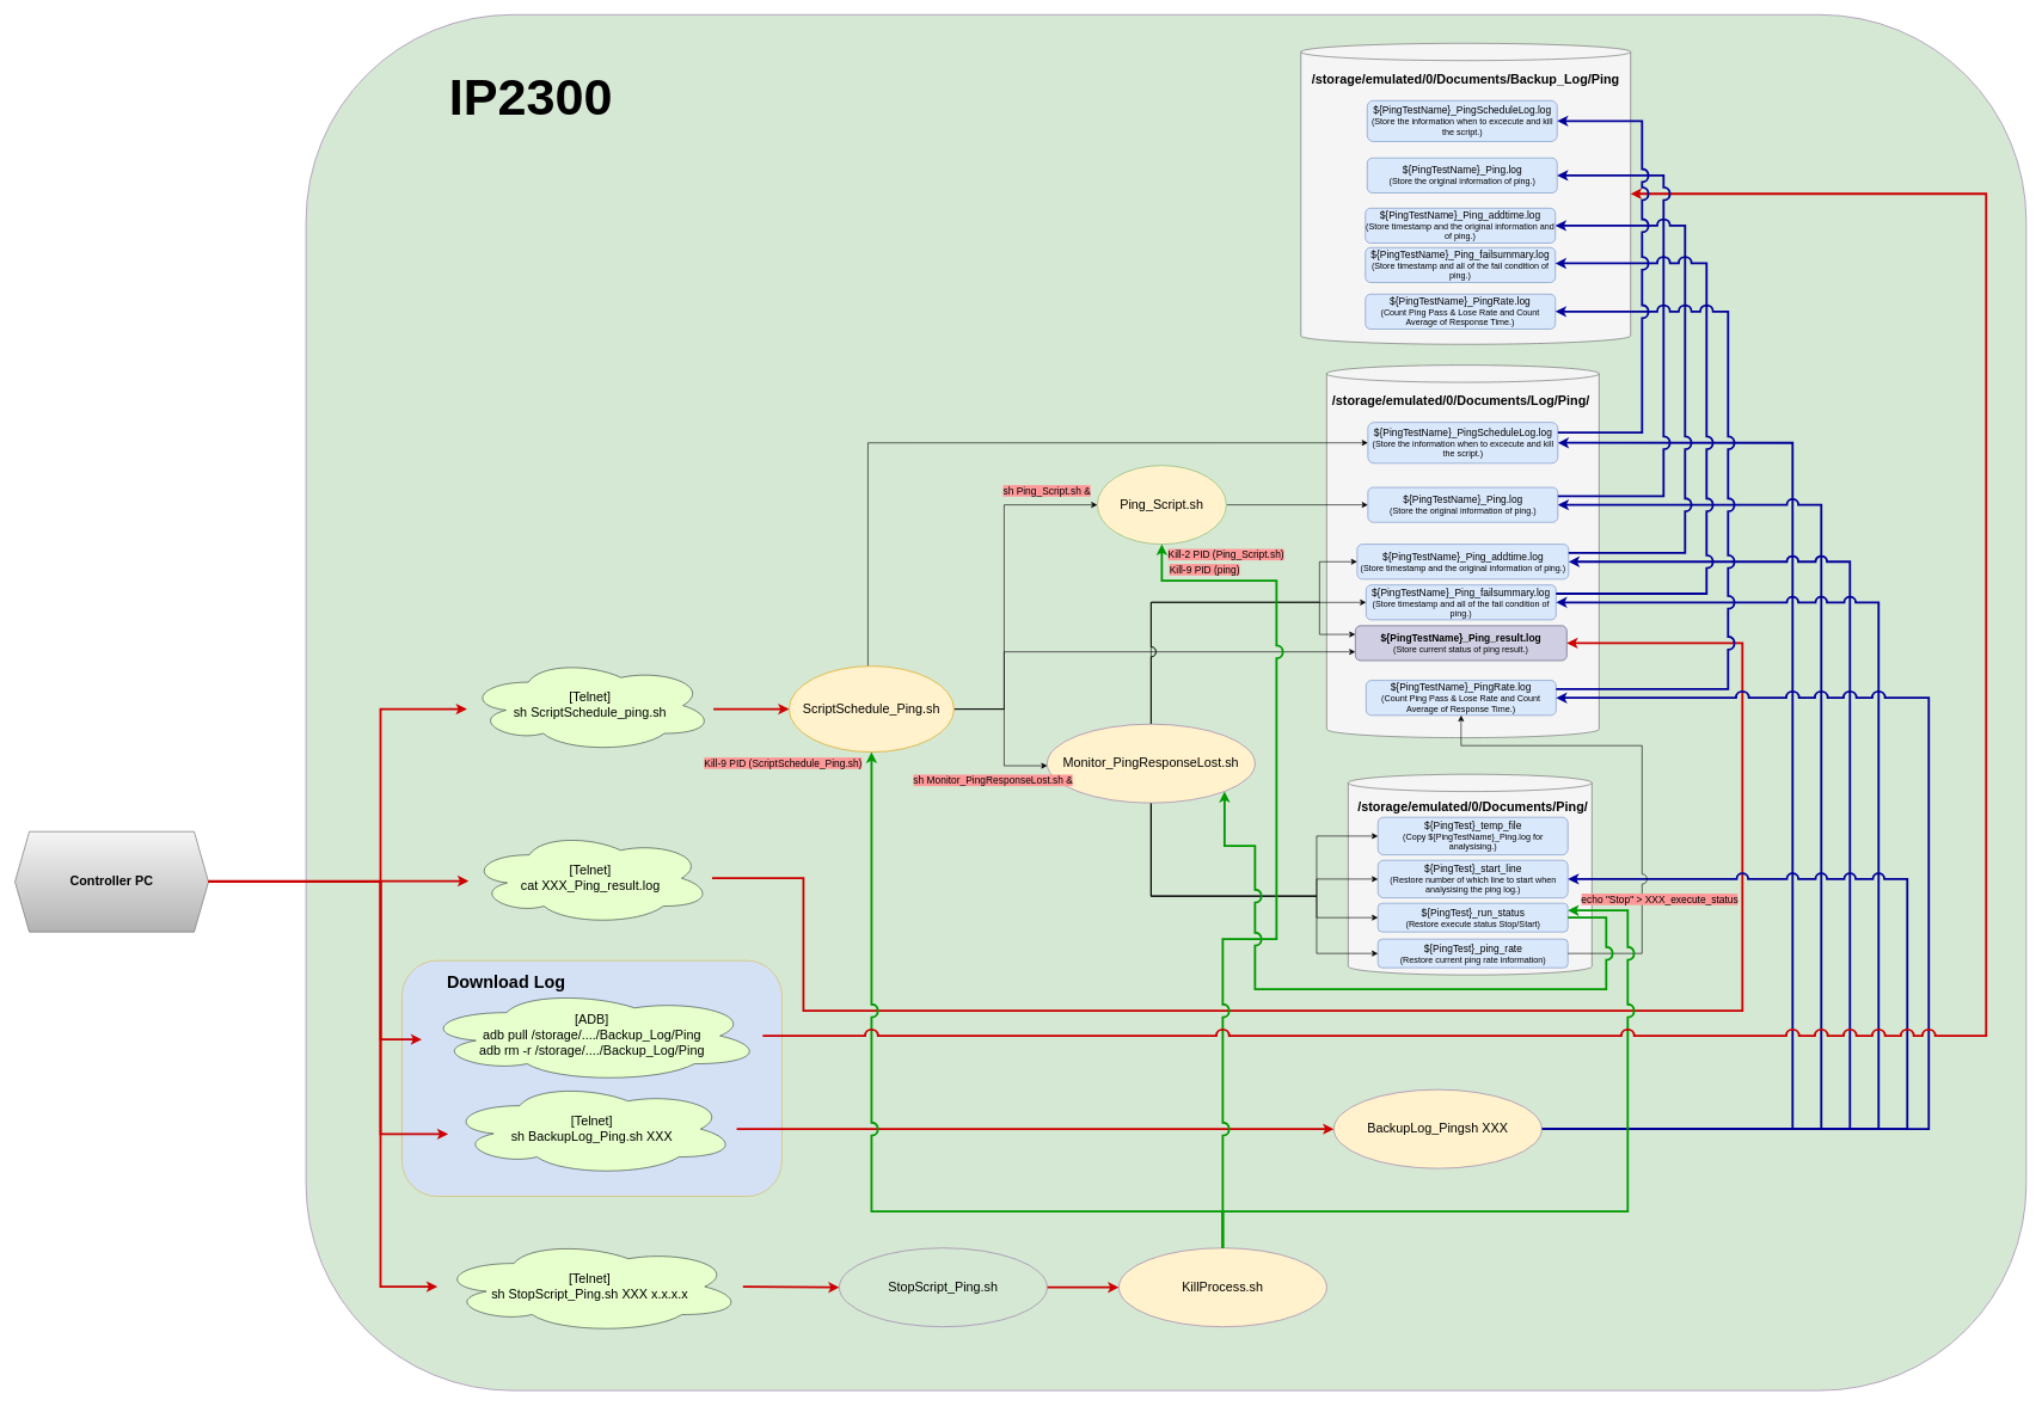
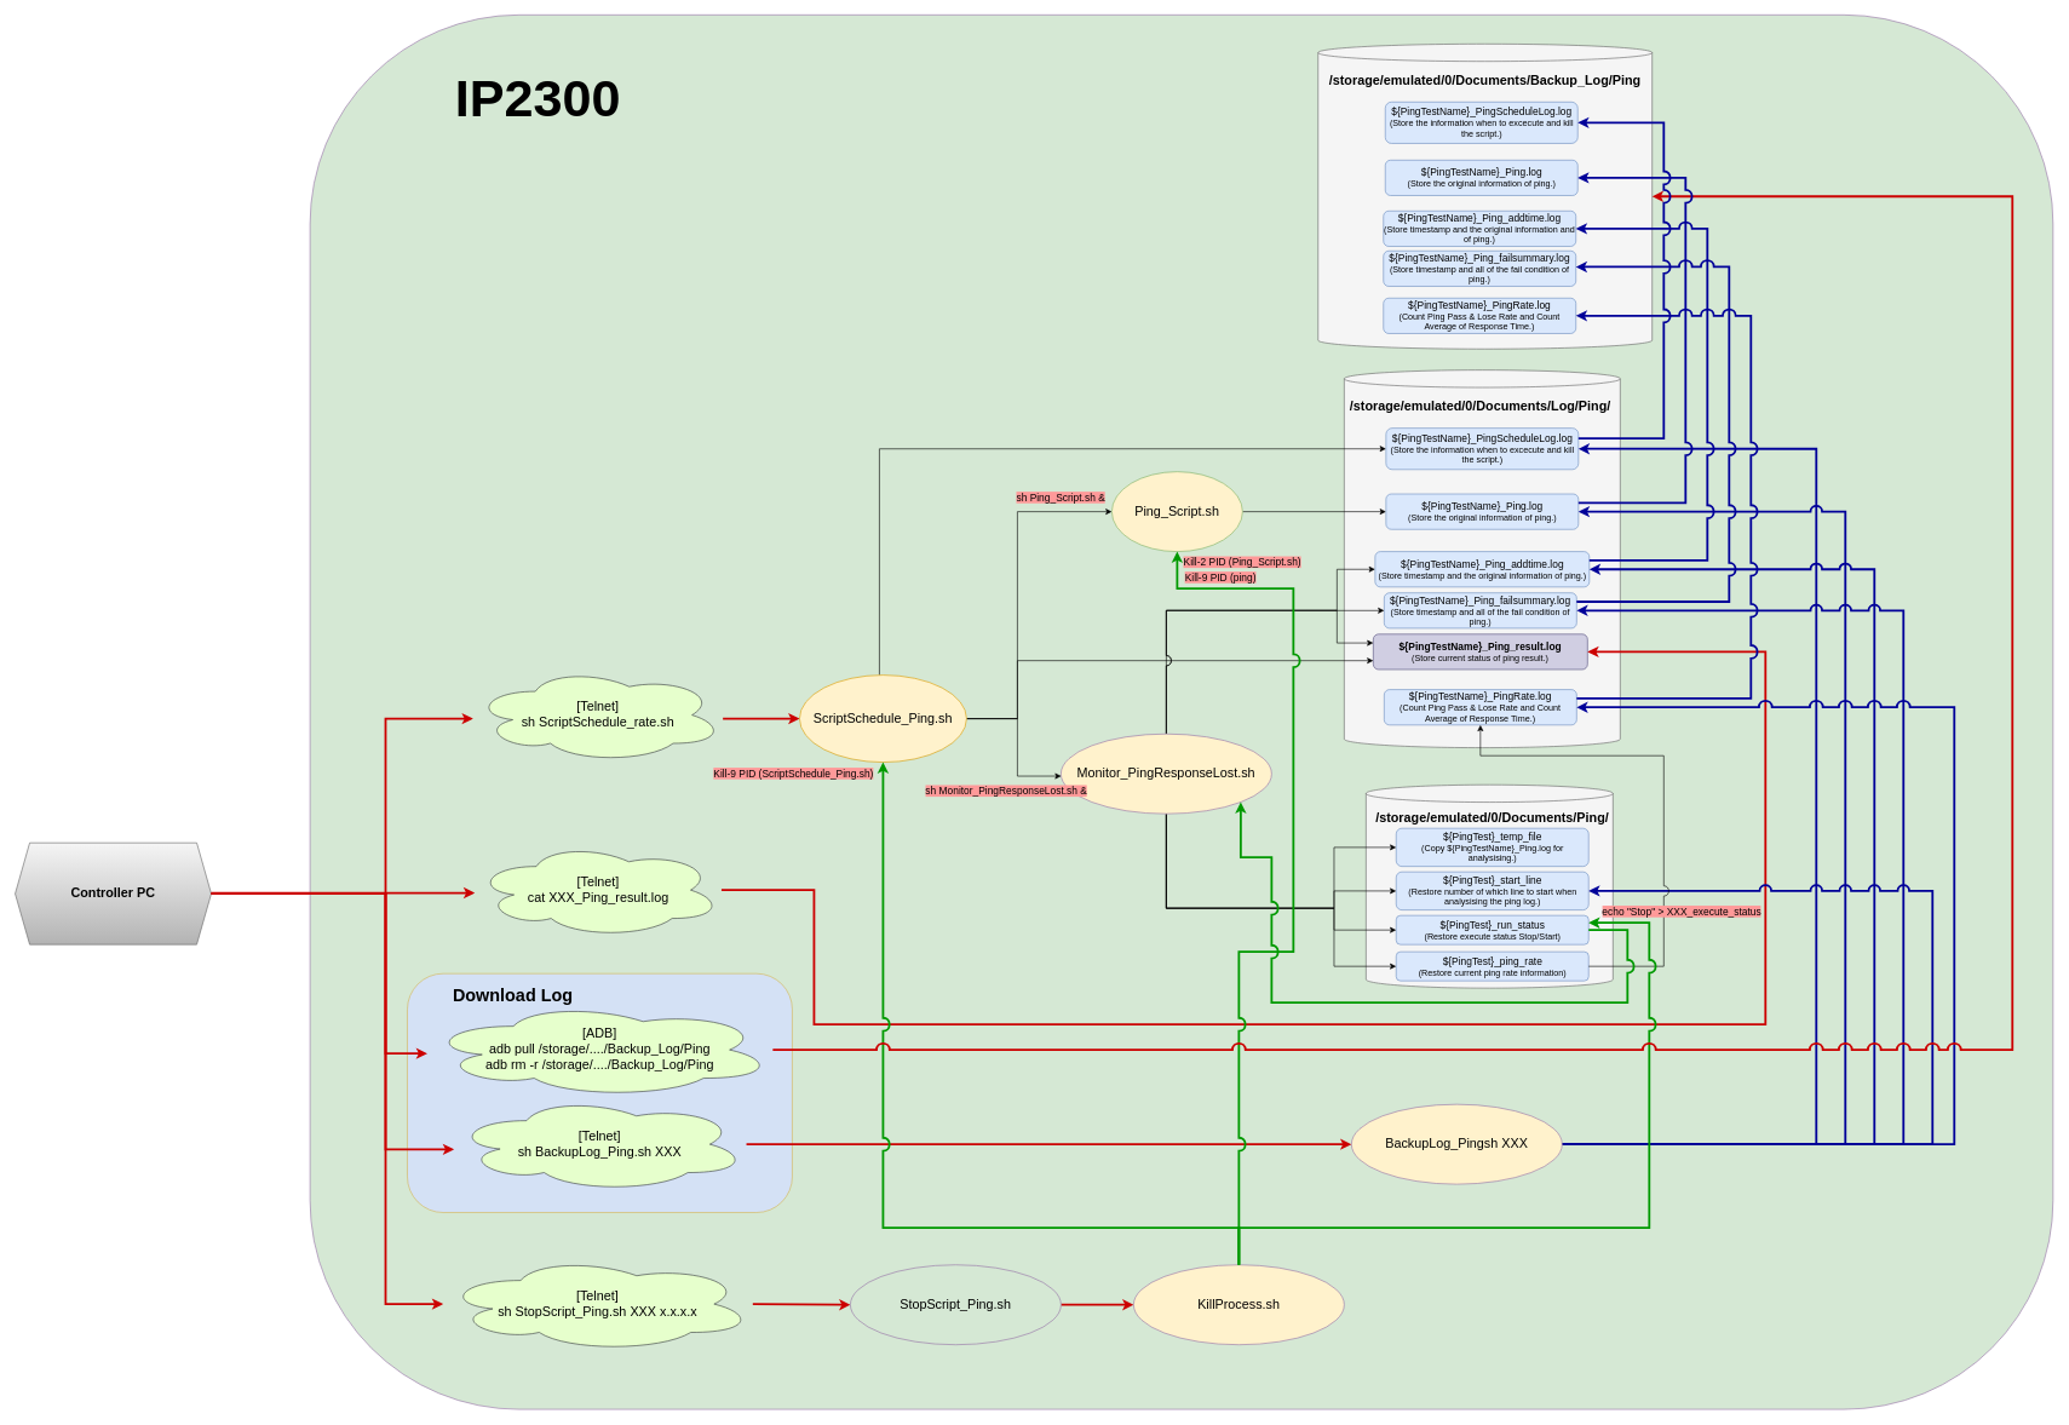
- <mxCell id="55" value="&lt;font style=&quot;font-size: 18px;&quot;&gt;&lt;span&gt;[Telnet]&lt;/span&gt;&lt;br&gt;&lt;/font&gt;&lt;div&gt;&lt;font style=&quot;font-size: 18px;&quot;&gt;&lt;span&gt;sh ScriptSchedule_ping.sh&lt;/span&gt;&lt;/font&gt;&lt;/div&gt;" style="ellipse;shape=cloud;whiteSpace=wrap;html=1;fillColor=#E6FFCC;strokeColor=#36393d;" parent="1" vertex="1"><mxGeometry x="650" y="919" width="345" height="130" as="geometry" /></mxCell>
+ <mxCell id="55" value="&lt;font style=&quot;font-size: 18px;&quot;&gt;&lt;span&gt;[Telnet]&lt;/span&gt;&lt;br&gt;&lt;/font&gt;&lt;div&gt;&lt;font style=&quot;font-size: 18px;&quot;&gt;&lt;span&gt;sh ScriptSchedule_rate.sh&lt;/span&gt;&lt;/font&gt;&lt;/div&gt;" style="ellipse;shape=cloud;whiteSpace=wrap;html=1;fillColor=#E6FFCC;strokeColor=#36393d;" parent="1" vertex="1"><mxGeometry x="650" y="919" width="345" height="130" as="geometry" /></mxCell>
